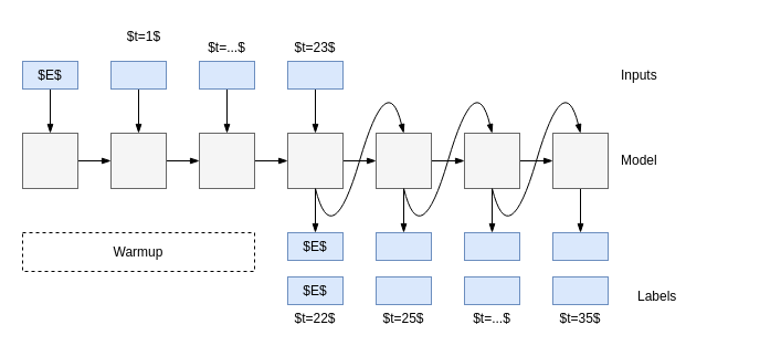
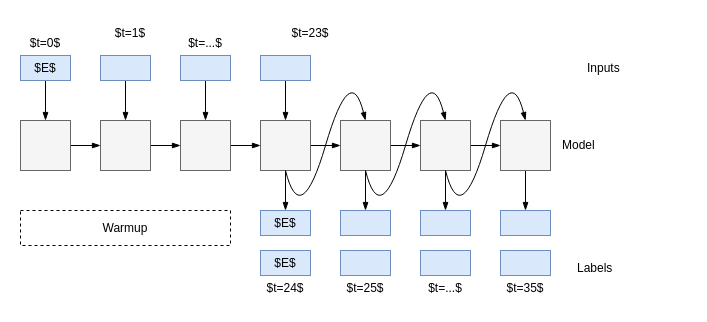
+ <mxCell id="2" value="$t=0$" style="text;html=1;strokeColor=none;fillColor=none;align=center;verticalAlign=middle;whiteSpace=wrap;rounded=0;" parent="1" vertex="1"><mxGeometry width="50" height="25" as="geometry" x="20" y="30" /></mxCell>
- <mxCell id="42" value="$t=23$" style="text;html=1;strokeColor=none;fillColor=none;align=center;verticalAlign=middle;whiteSpace=wrap;rounded=0;" parent="1" vertex="1"><mxGeometry x="260" width="50" height="25" as="geometry" y="30" /></mxCell>
+ <mxCell id="42" value="$t=23$" style="text;html=1;strokeColor=none;fillColor=none;align=center;verticalAlign=middle;whiteSpace=wrap;rounded=0;" parent="1" vertex="1"><mxGeometry x="285" y="20" width="50" height="25" as="geometry" /></mxCell>
- <mxCell id="39" value="Inputs" style="text;html=1;strokeColor=none;fillColor=none;align=left;verticalAlign=middle;whiteSpace=wrap;rounded=0;" parent="1" vertex="1"><mxGeometry x="560" y="52.5" width="110" height="30" as="geometry" /></mxCell>
+ <mxCell id="39" value="Inputs" style="text;html=1;strokeColor=none;fillColor=none;align=left;verticalAlign=middle;whiteSpace=wrap;rounded=0;" parent="1" vertex="1"><mxGeometry x="585" y="52.5" width="110" height="30" as="geometry" /></mxCell>
- <mxCell id="43" value="$t=22$" style="text;html=1;strokeColor=none;fillColor=none;align=center;verticalAlign=middle;whiteSpace=wrap;rounded=0;" parent="1" vertex="1"><mxGeometry x="260" y="275" width="50" height="25" as="geometry" /></mxCell>
+ <mxCell id="43" value="$t=24$" style="text;html=1;strokeColor=none;fillColor=none;align=center;verticalAlign=middle;whiteSpace=wrap;rounded=0;" parent="1" vertex="1"><mxGeometry x="260" y="275" width="50" height="25" as="geometry" /></mxCell>
